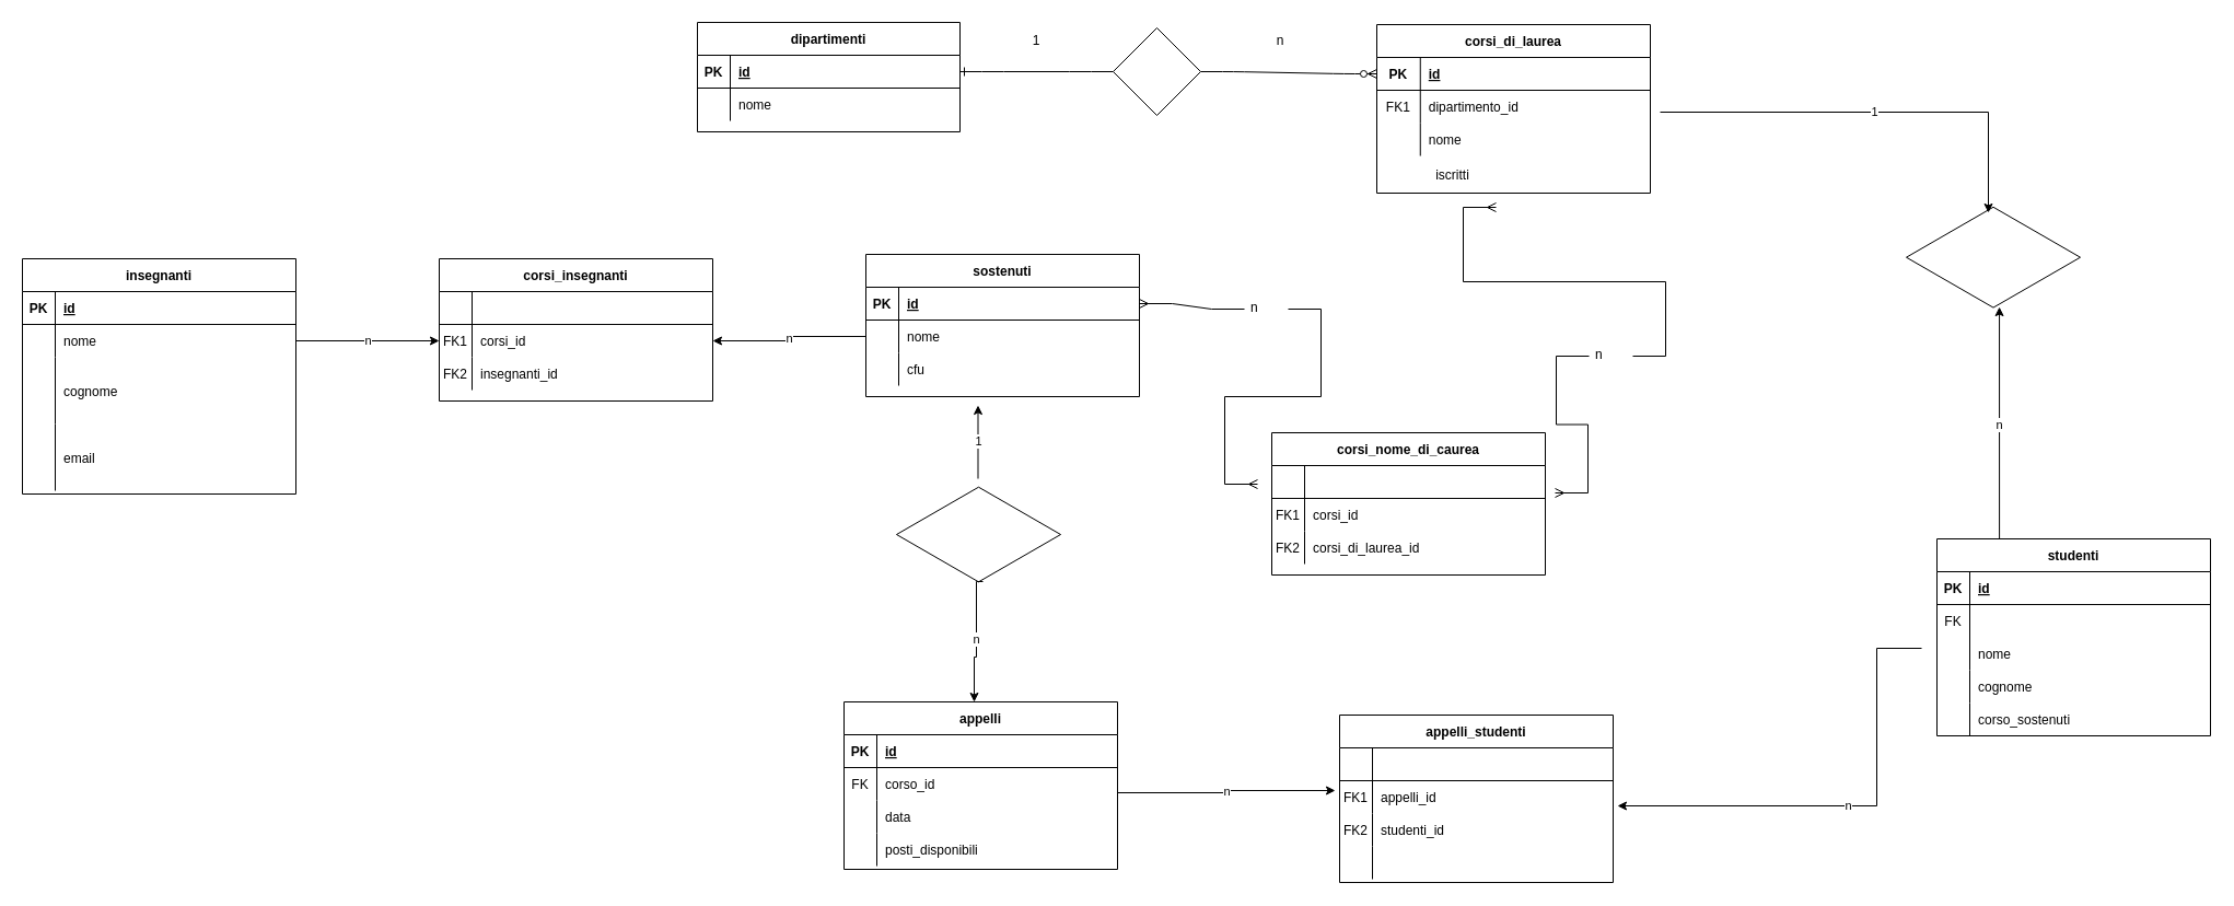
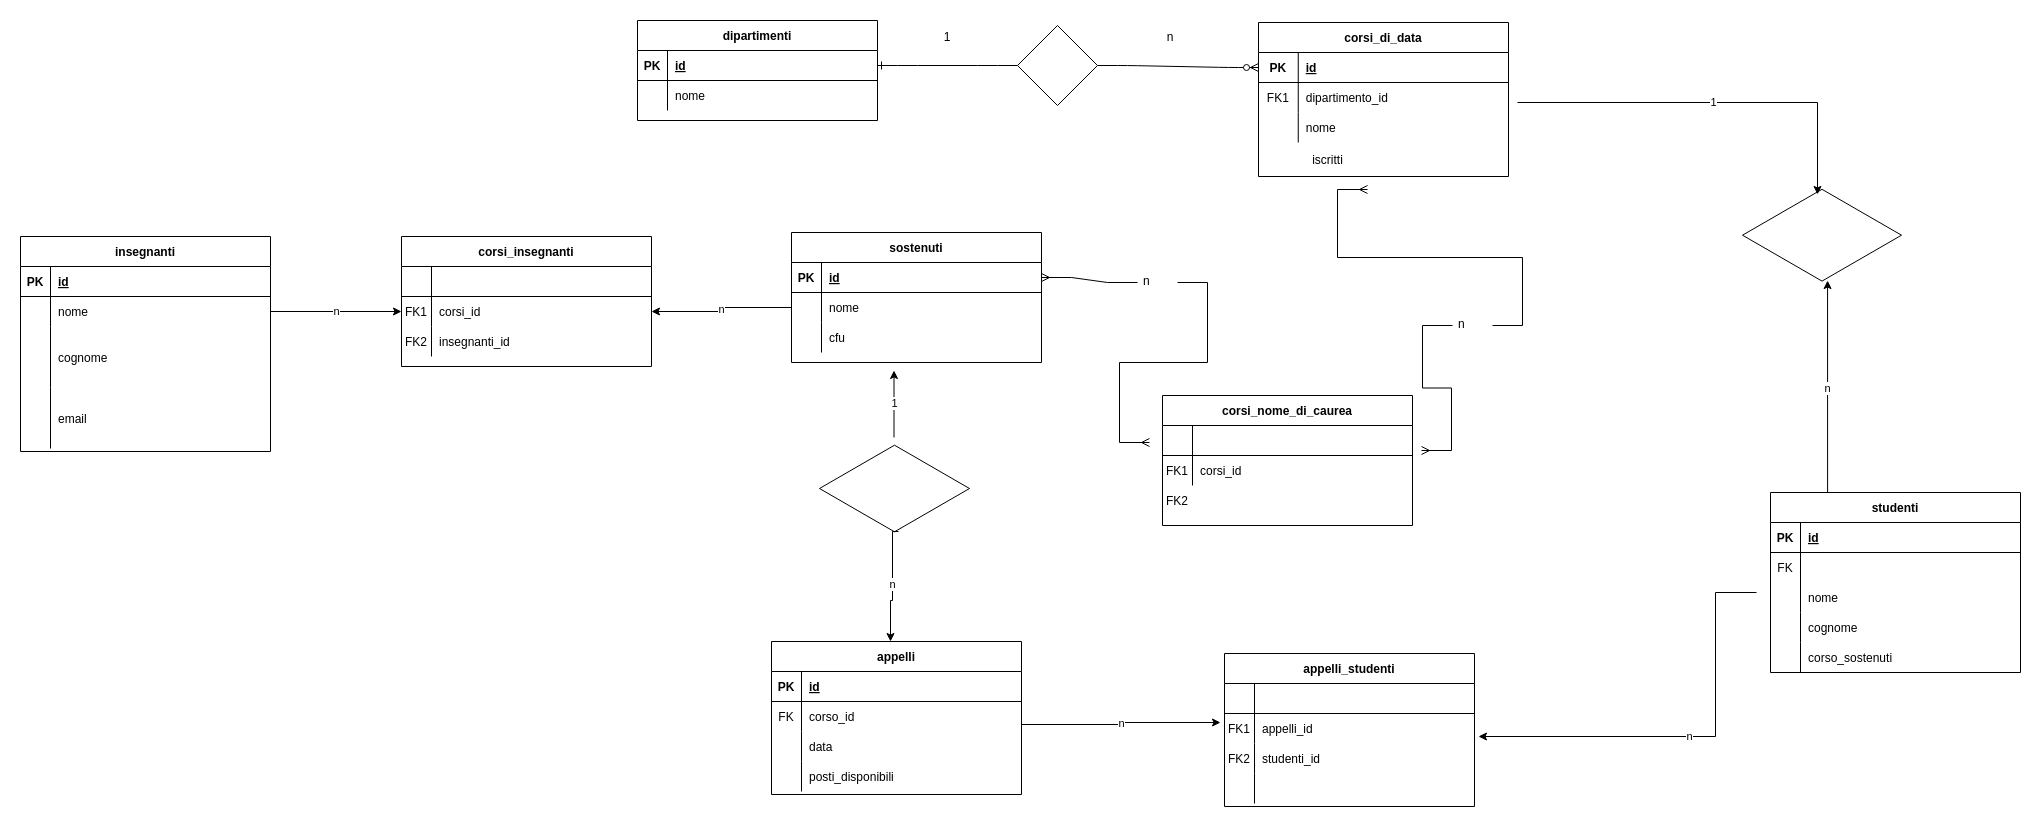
- <mxCell id="3" value="corsi_di_laurea" style="shape=table;startSize=30;container=1;collapsible=1;childLayout=tableLayout;fixedRows=1;rowLines=0;fontStyle=1;align=center;resizeLast=1;" parent="1" vertex="1"><mxGeometry x="1258" y="22" width="250" height="154" as="geometry" /></mxCell>
+ <mxCell id="3" value="corsi_di_data" style="shape=table;startSize=30;container=1;collapsible=1;childLayout=tableLayout;fixedRows=1;rowLines=0;fontStyle=1;align=center;resizeLast=1;" parent="1" vertex="1"><mxGeometry x="1258" y="22" width="250" height="154" as="geometry" /></mxCell>
- <mxCell id="43" value="corsi_di_laurea_id" style="shape=partialRectangle;overflow=hidden;connectable=0;fillColor=none;top=0;left=0;bottom=0;right=0;align=left;spacingLeft=6;" vertex="1" parent="41"><mxGeometry x="30" width="220" height="30" as="geometry"><mxRectangle width="220" height="30" as="alternateBounds" /></mxGeometry></mxCell>
